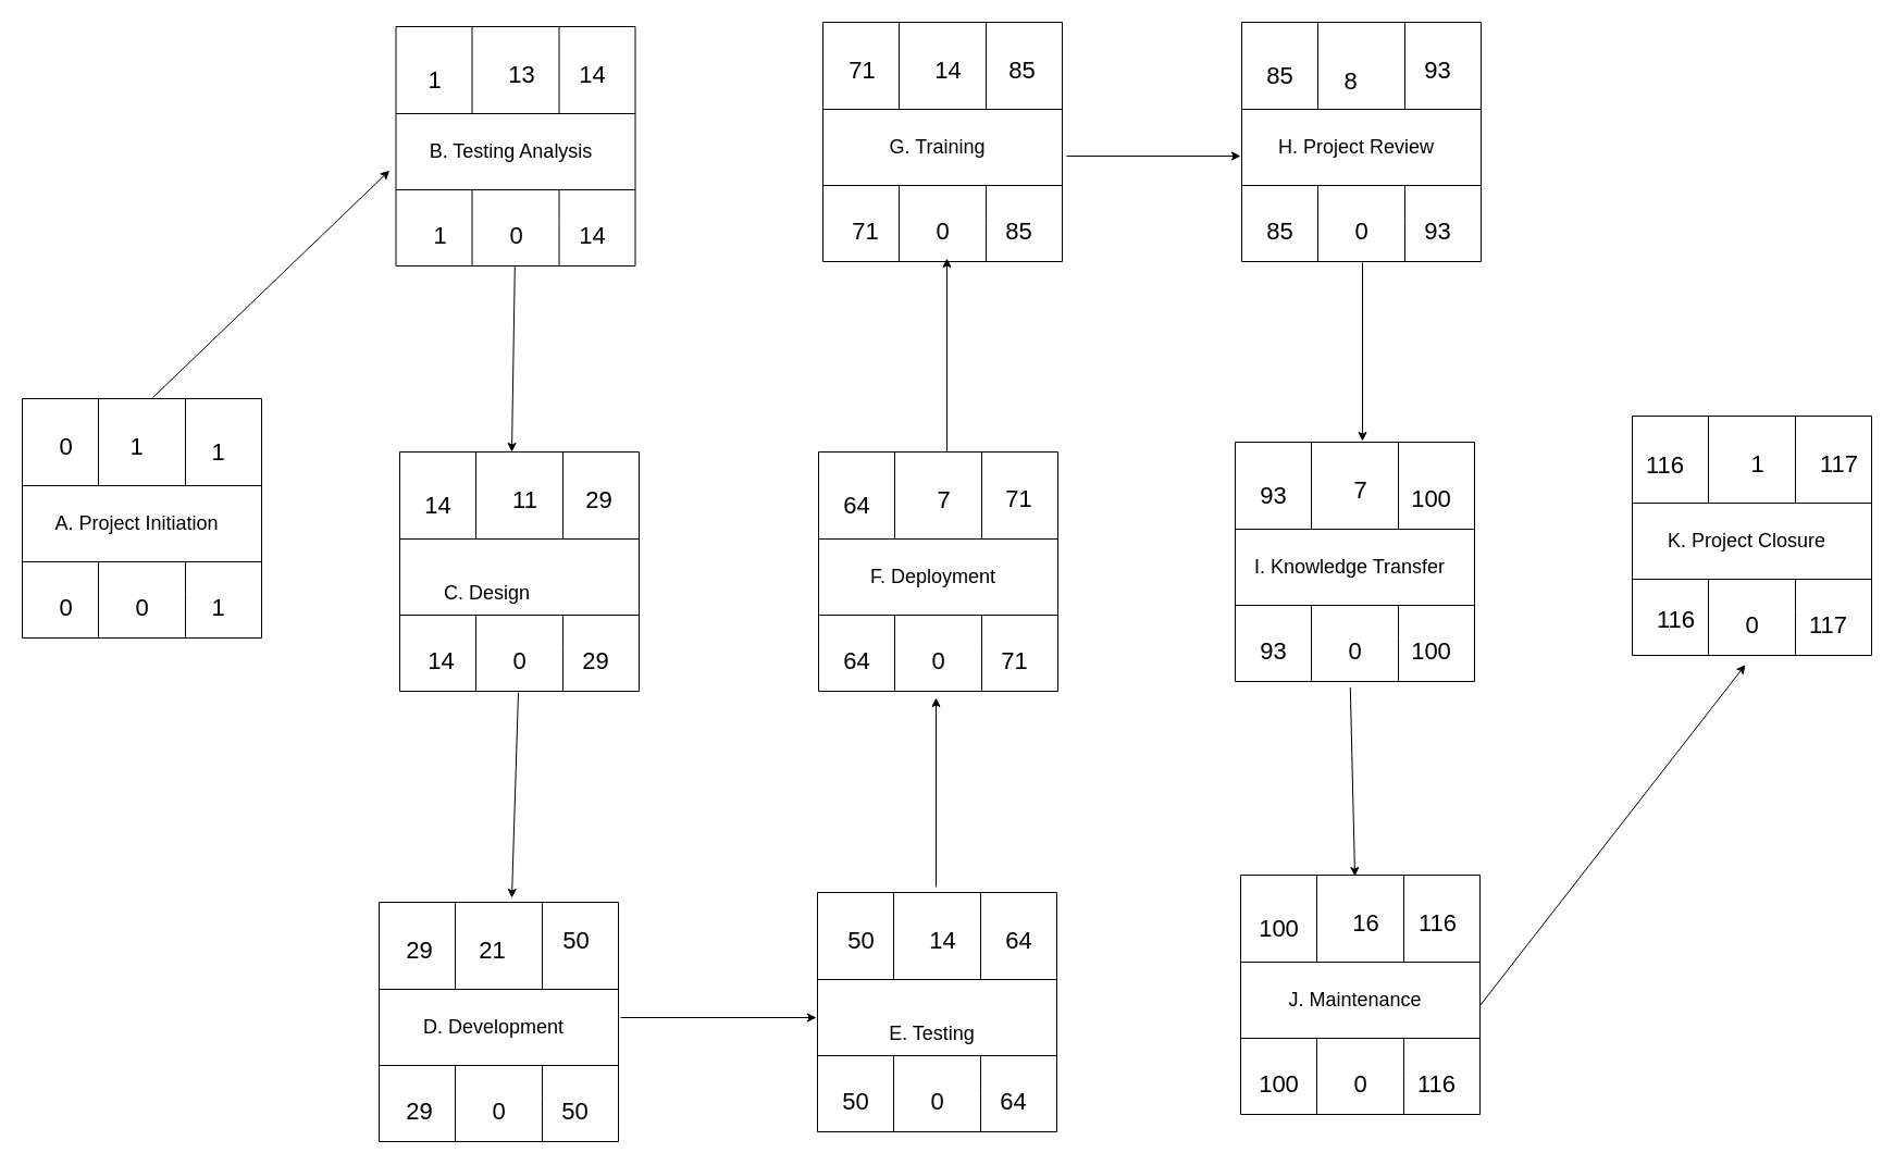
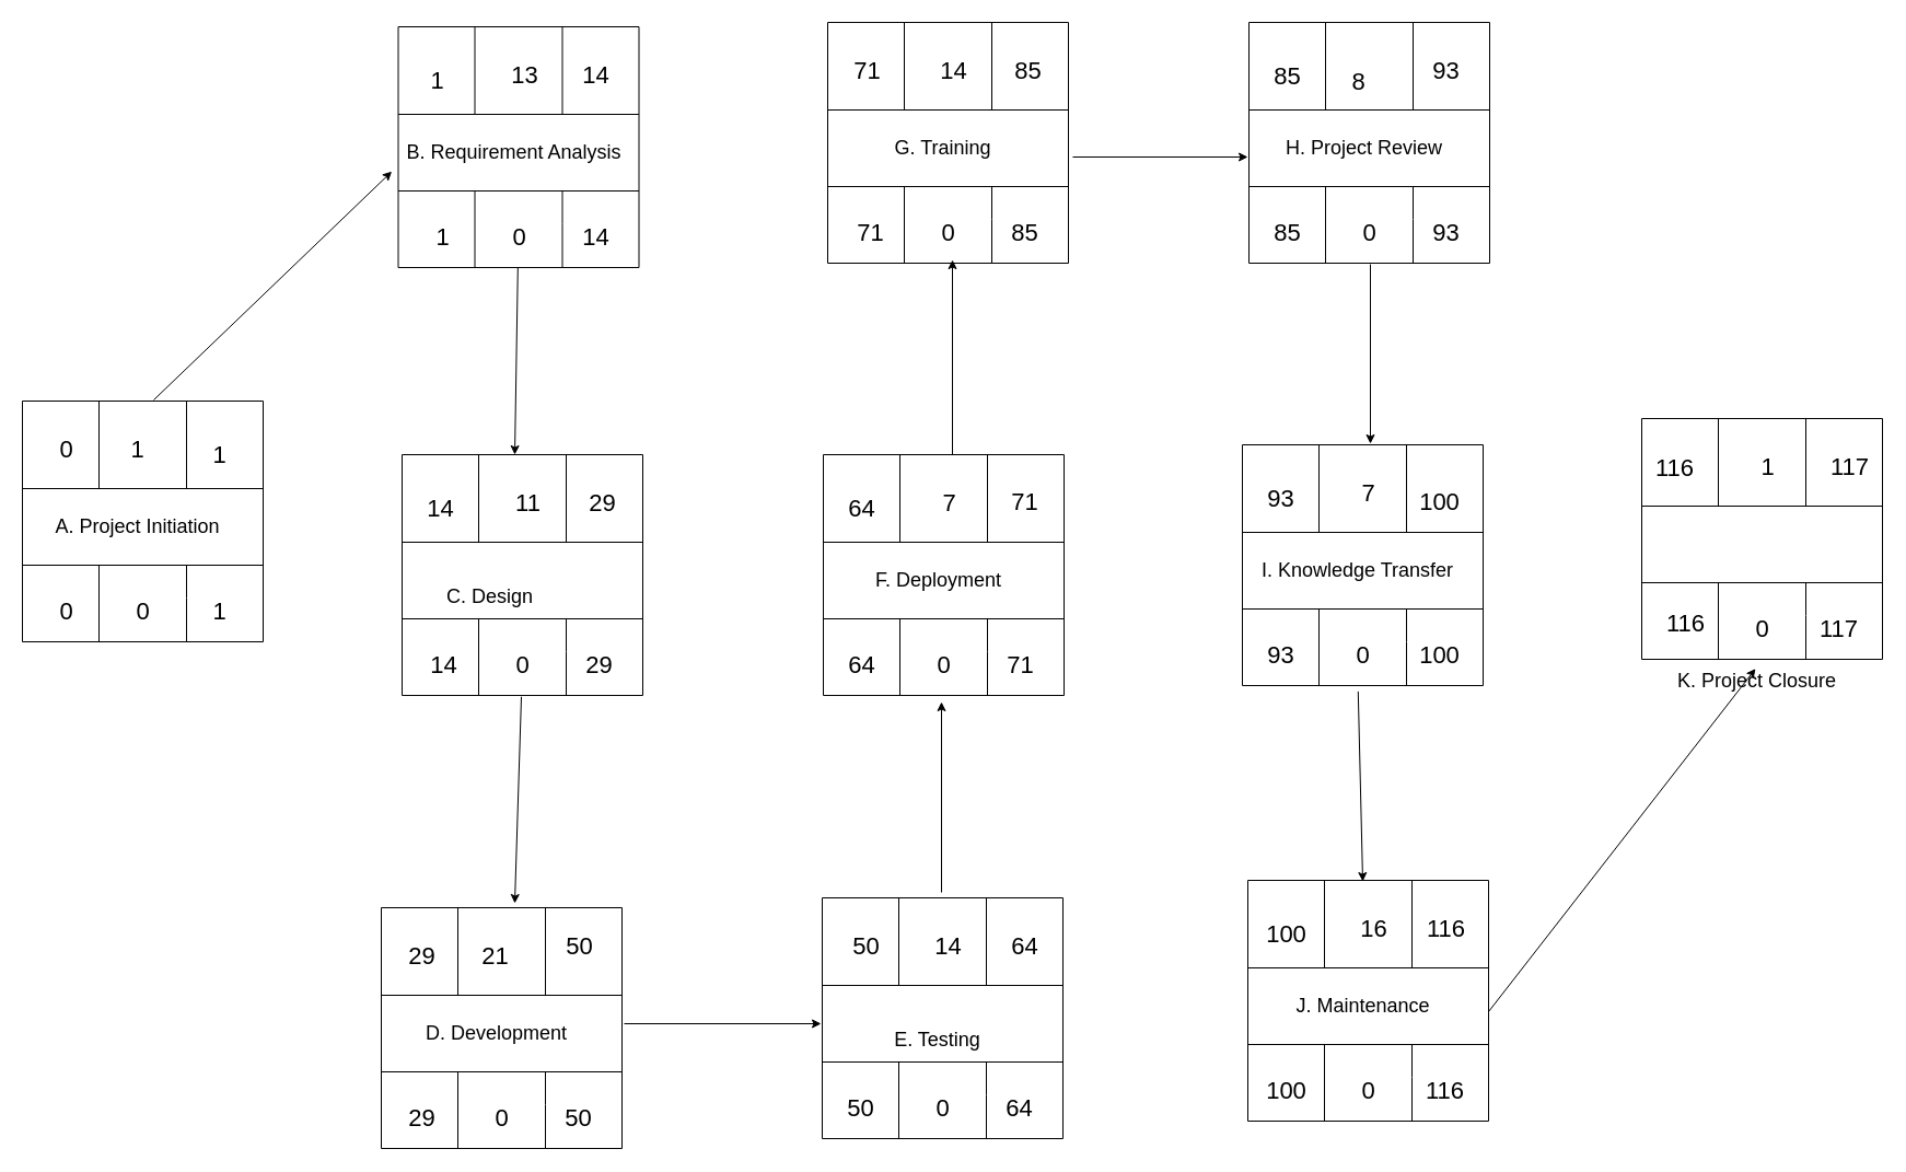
- <mxCell id="29" value="&lt;span style=&quot;font-size: 18px;&quot;&gt;B. Testing Analysis&lt;/span&gt;" style="text;html=1;align=center;verticalAlign=middle;resizable=0;points=[];autosize=1;strokeColor=none;fillColor=none;" vertex="1" parent="1"><mxGeometry x="358.5" y="119" width="220" height="40" as="geometry" /></mxCell>
+ <mxCell id="29" value="&lt;span style=&quot;font-size: 18px;&quot;&gt;B. Requirement Analysis&lt;/span&gt;" style="text;html=1;align=center;verticalAlign=middle;resizable=0;points=[];autosize=1;strokeColor=none;fillColor=none;" vertex="1" parent="1"><mxGeometry x="358.5" y="119" width="220" height="40" as="geometry" /></mxCell>
- <mxCell id="182" value="&lt;font style=&quot;font-size: 18px;&quot;&gt;K. Project Closure&lt;/font&gt;" style="text;html=1;align=center;verticalAlign=middle;resizable=0;points=[];autosize=1;strokeColor=none;fillColor=none;" vertex="1" parent="1"><mxGeometry x="1520" y="477" width="170" height="40" as="geometry" /></mxCell>
+ <mxCell id="182" value="&lt;font style=&quot;font-size: 18px;&quot;&gt;K. Project Closure&lt;/font&gt;" style="text;html=1;align=center;verticalAlign=middle;resizable=0;points=[];autosize=1;strokeColor=none;fillColor=none;" vertex="1" parent="1"><mxGeometry x="1520" y="602" width="170" height="40" as="geometry" /></mxCell>
